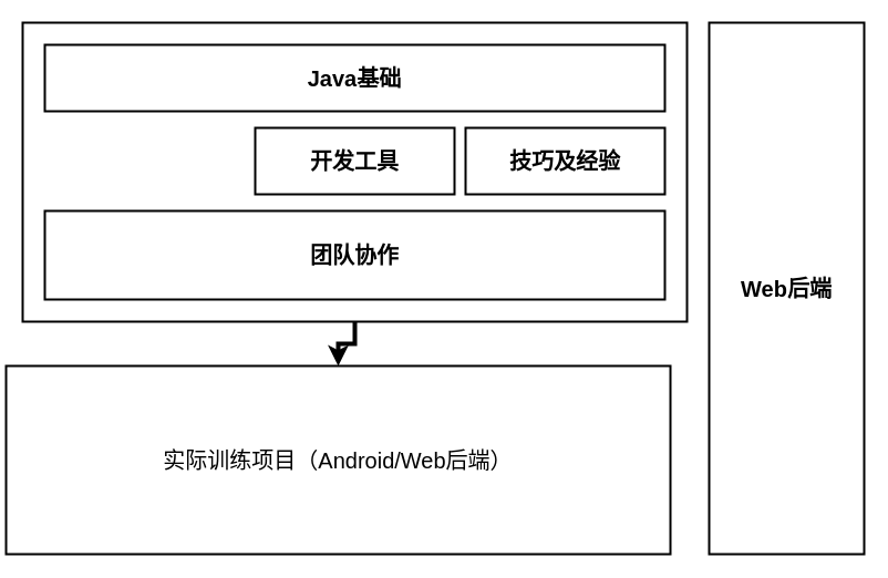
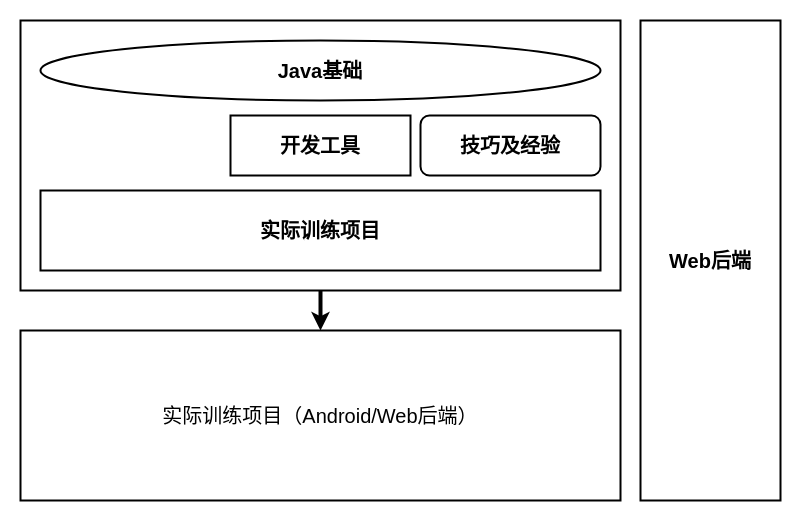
- <mxCell id="4" value="Java基础" style="rounded=0;whiteSpace=wrap;html=1;strokeWidth=2;fontSize=20;fontStyle=1" parent="1" vertex="1"><mxGeometry x="40" y="40" width="560" height="60" as="geometry" /></mxCell>
+ <mxCell id="4" value="Java基础" style="ellipse;whiteSpace=wrap;html=1;strokeWidth=2;fontSize=20;fontStyle=1;" parent="1" vertex="1"><mxGeometry x="40" y="40" width="560" height="60" as="geometry" /></mxCell>
- <mxCell id="6" value="技巧及经验" style="rounded=0;whiteSpace=wrap;html=1;strokeWidth=2;fontSize=20;fontStyle=1" parent="1" vertex="1"><mxGeometry x="420" y="115" width="180" height="60" as="geometry" /></mxCell>
+ <mxCell id="6" value="技巧及经验" style="whiteSpace=wrap;html=1;strokeWidth=2;fontSize=20;fontStyle=1;rounded=1;" parent="1" vertex="1"><mxGeometry x="420" y="115" width="180" height="60" as="geometry" /></mxCell>
- <mxCell id="8" value="团队协作" style="rounded=0;whiteSpace=wrap;html=1;strokeWidth=2;fontSize=20;fontStyle=1" vertex="1" parent="1"><mxGeometry x="40" y="190" width="560" height="80" as="geometry" /></mxCell>
+ <mxCell id="8" value="实际训练项目" style="rounded=0;whiteSpace=wrap;html=1;strokeWidth=2;fontSize=20;fontStyle=1" vertex="1" parent="1"><mxGeometry x="40" y="190" width="560" height="80" as="geometry" /></mxCell>
- <mxCell id="7" value="实际训练项目（Android/Web后端）" style="rounded=0;whiteSpace=wrap;html=1;strokeWidth=2;fontSize=20;" vertex="1" parent="1"><mxGeometry x="5" y="330" width="600" height="170" as="geometry" /></mxCell>
+ <mxCell id="7" value="实际训练项目（Android/Web后端）" style="rounded=0;whiteSpace=wrap;html=1;strokeWidth=2;fontSize=20;" vertex="1" parent="1"><mxGeometry x="20" y="330" width="600" height="170" as="geometry" /></mxCell>
